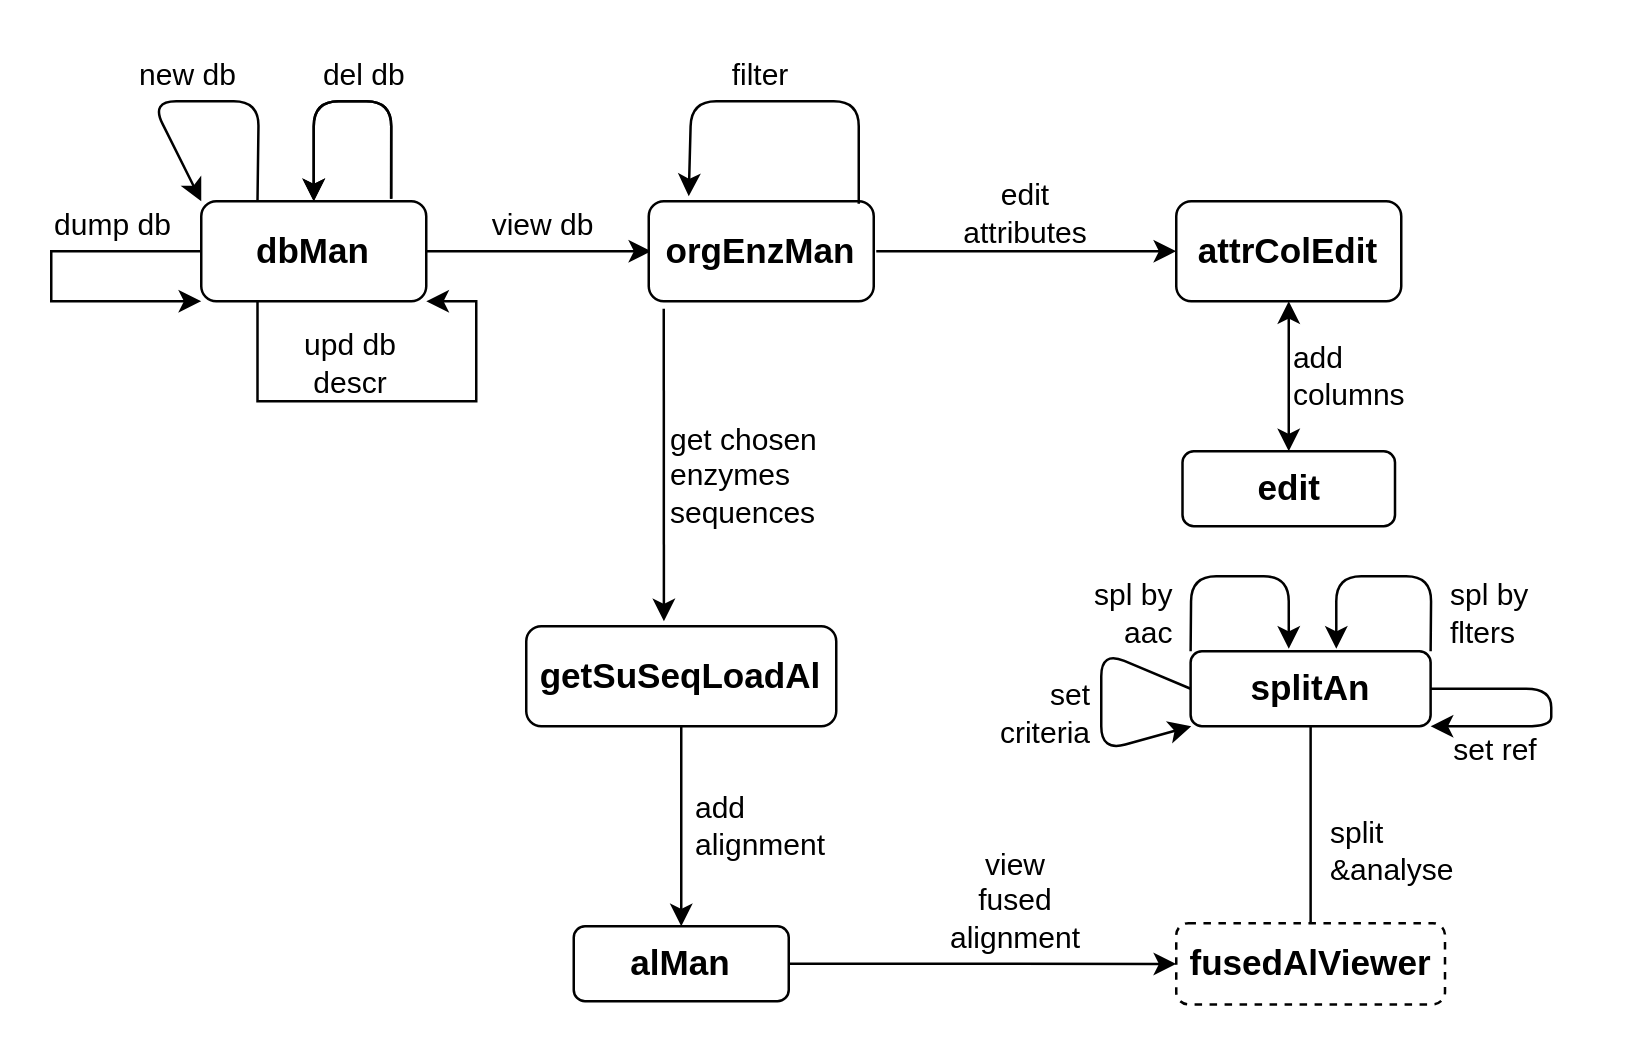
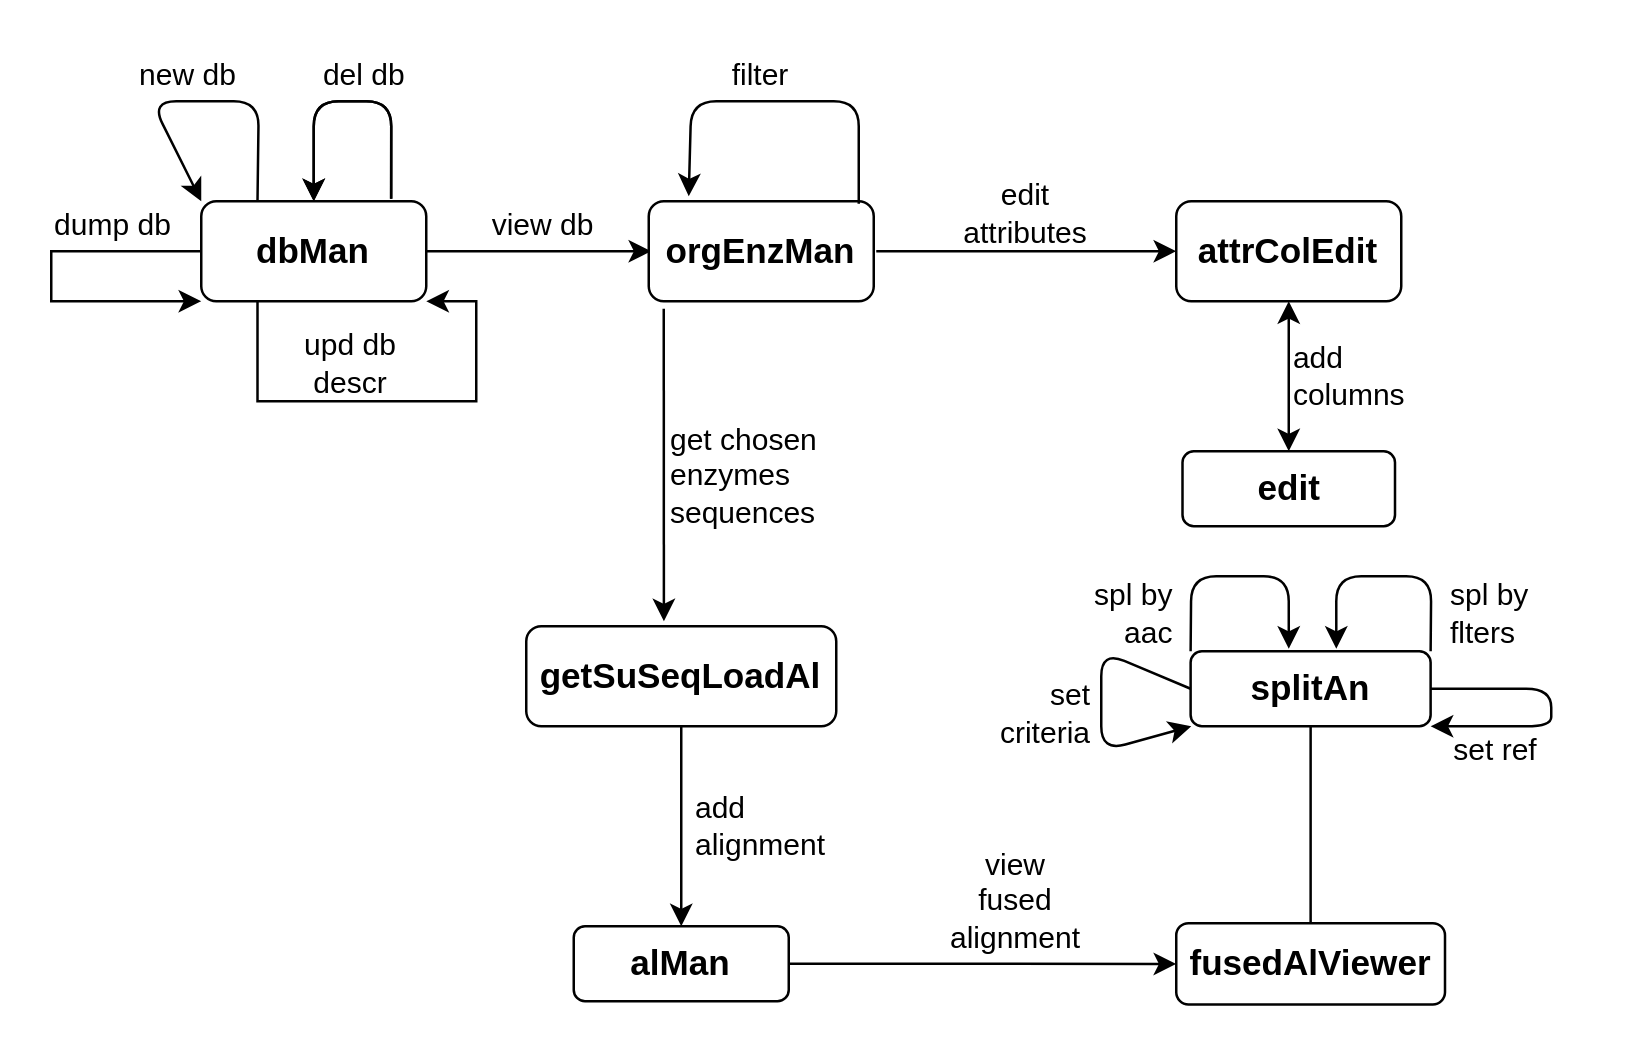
- <mxCell id="24" value="&lt;div align=&quot;left&quot;&gt;split &amp;amp;analyse&lt;/div&gt;" style="text;html=1;strokeColor=none;fillColor=none;align=left;verticalAlign=middle;whiteSpace=wrap;rounded=0;" vertex="1" parent="1"><mxGeometry x="530" y="330" width="60" height="20" as="geometry" /></mxCell>
- <mxCell id="21" value="&lt;h3&gt;fusedAlViewer&lt;/h3&gt;" style="rounded=1;whiteSpace=wrap;html=1;dashed=1;" vertex="1" parent="1"><mxGeometry x="470" y="368.75" width="107.5" height="32.5" as="geometry" /></mxCell>
+ <mxCell id="21" value="&lt;h3&gt;fusedAlViewer&lt;/h3&gt;" style="rounded=1;whiteSpace=wrap;html=1;" vertex="1" parent="1"><mxGeometry x="470" y="368.75" width="107.5" height="32.5" as="geometry" /></mxCell>
